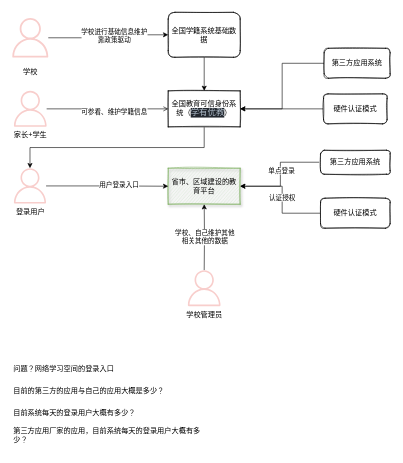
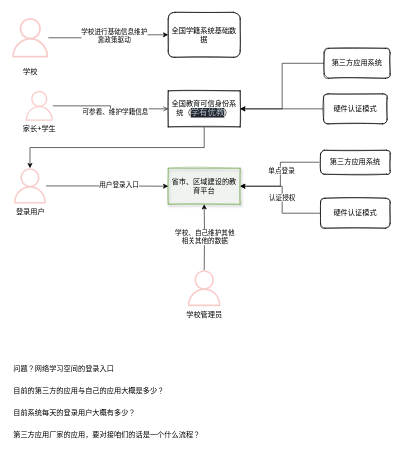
- <mxCell id="16" style="edgeStyle=orthogonalEdgeStyle;rounded=0;orthogonalLoop=1;jettySize=auto;html=1;exitX=0.5;exitY=1;exitDx=0;exitDy=0;" parent="1" source="17" target="14" edge="1"><mxGeometry relative="1" as="geometry" /></mxCell>
- <mxCell id="28" value="家长+学生" style="sketch=0;outlineConnect=0;fillColor=#f8cecc;strokeColor=#b85450;dashed=0;verticalLabelPosition=bottom;verticalAlign=top;align=center;html=1;fontSize=12;fontStyle=0;aspect=fixed;pointerEvents=1;shape=mxgraph.aws4.user;" parent="1" vertex="1"><mxGeometry x="20" y="151" width="60" height="60" as="geometry" /></mxCell>
+ <mxCell id="28" value="家长+学生" style="sketch=0;outlineConnect=0;fillColor=#f8cecc;strokeColor=#b85450;dashed=0;verticalLabelPosition=bottom;verticalAlign=top;align=center;html=1;fontSize=12;fontStyle=0;aspect=fixed;pointerEvents=1;shape=mxgraph.aws4.user;" parent="1" vertex="1"><mxGeometry x="20" y="151" width="90" height="50" as="geometry" /></mxCell>
- <mxCell id="6" value="第三方应用厂家的应用，目前系统每天的登录用户大概有多少？" style="text;html=1;strokeColor=none;fillColor=none;align=left;verticalAlign=middle;whiteSpace=wrap;rounded=0;flipH=1;flipV=1;" parent="1" vertex="1"><mxGeometry x="20" y="700" width="320" height="50" as="geometry" /></mxCell>
+ <mxCell id="6" value="第三方应用厂家的应用，要对接咱们的话是一个什么流程？" style="text;html=1;strokeColor=none;fillColor=none;align=left;verticalAlign=middle;whiteSpace=wrap;rounded=0;flipH=1;flipV=1;" parent="1" vertex="1"><mxGeometry x="20" y="700" width="320" height="50" as="geometry" /></mxCell>
